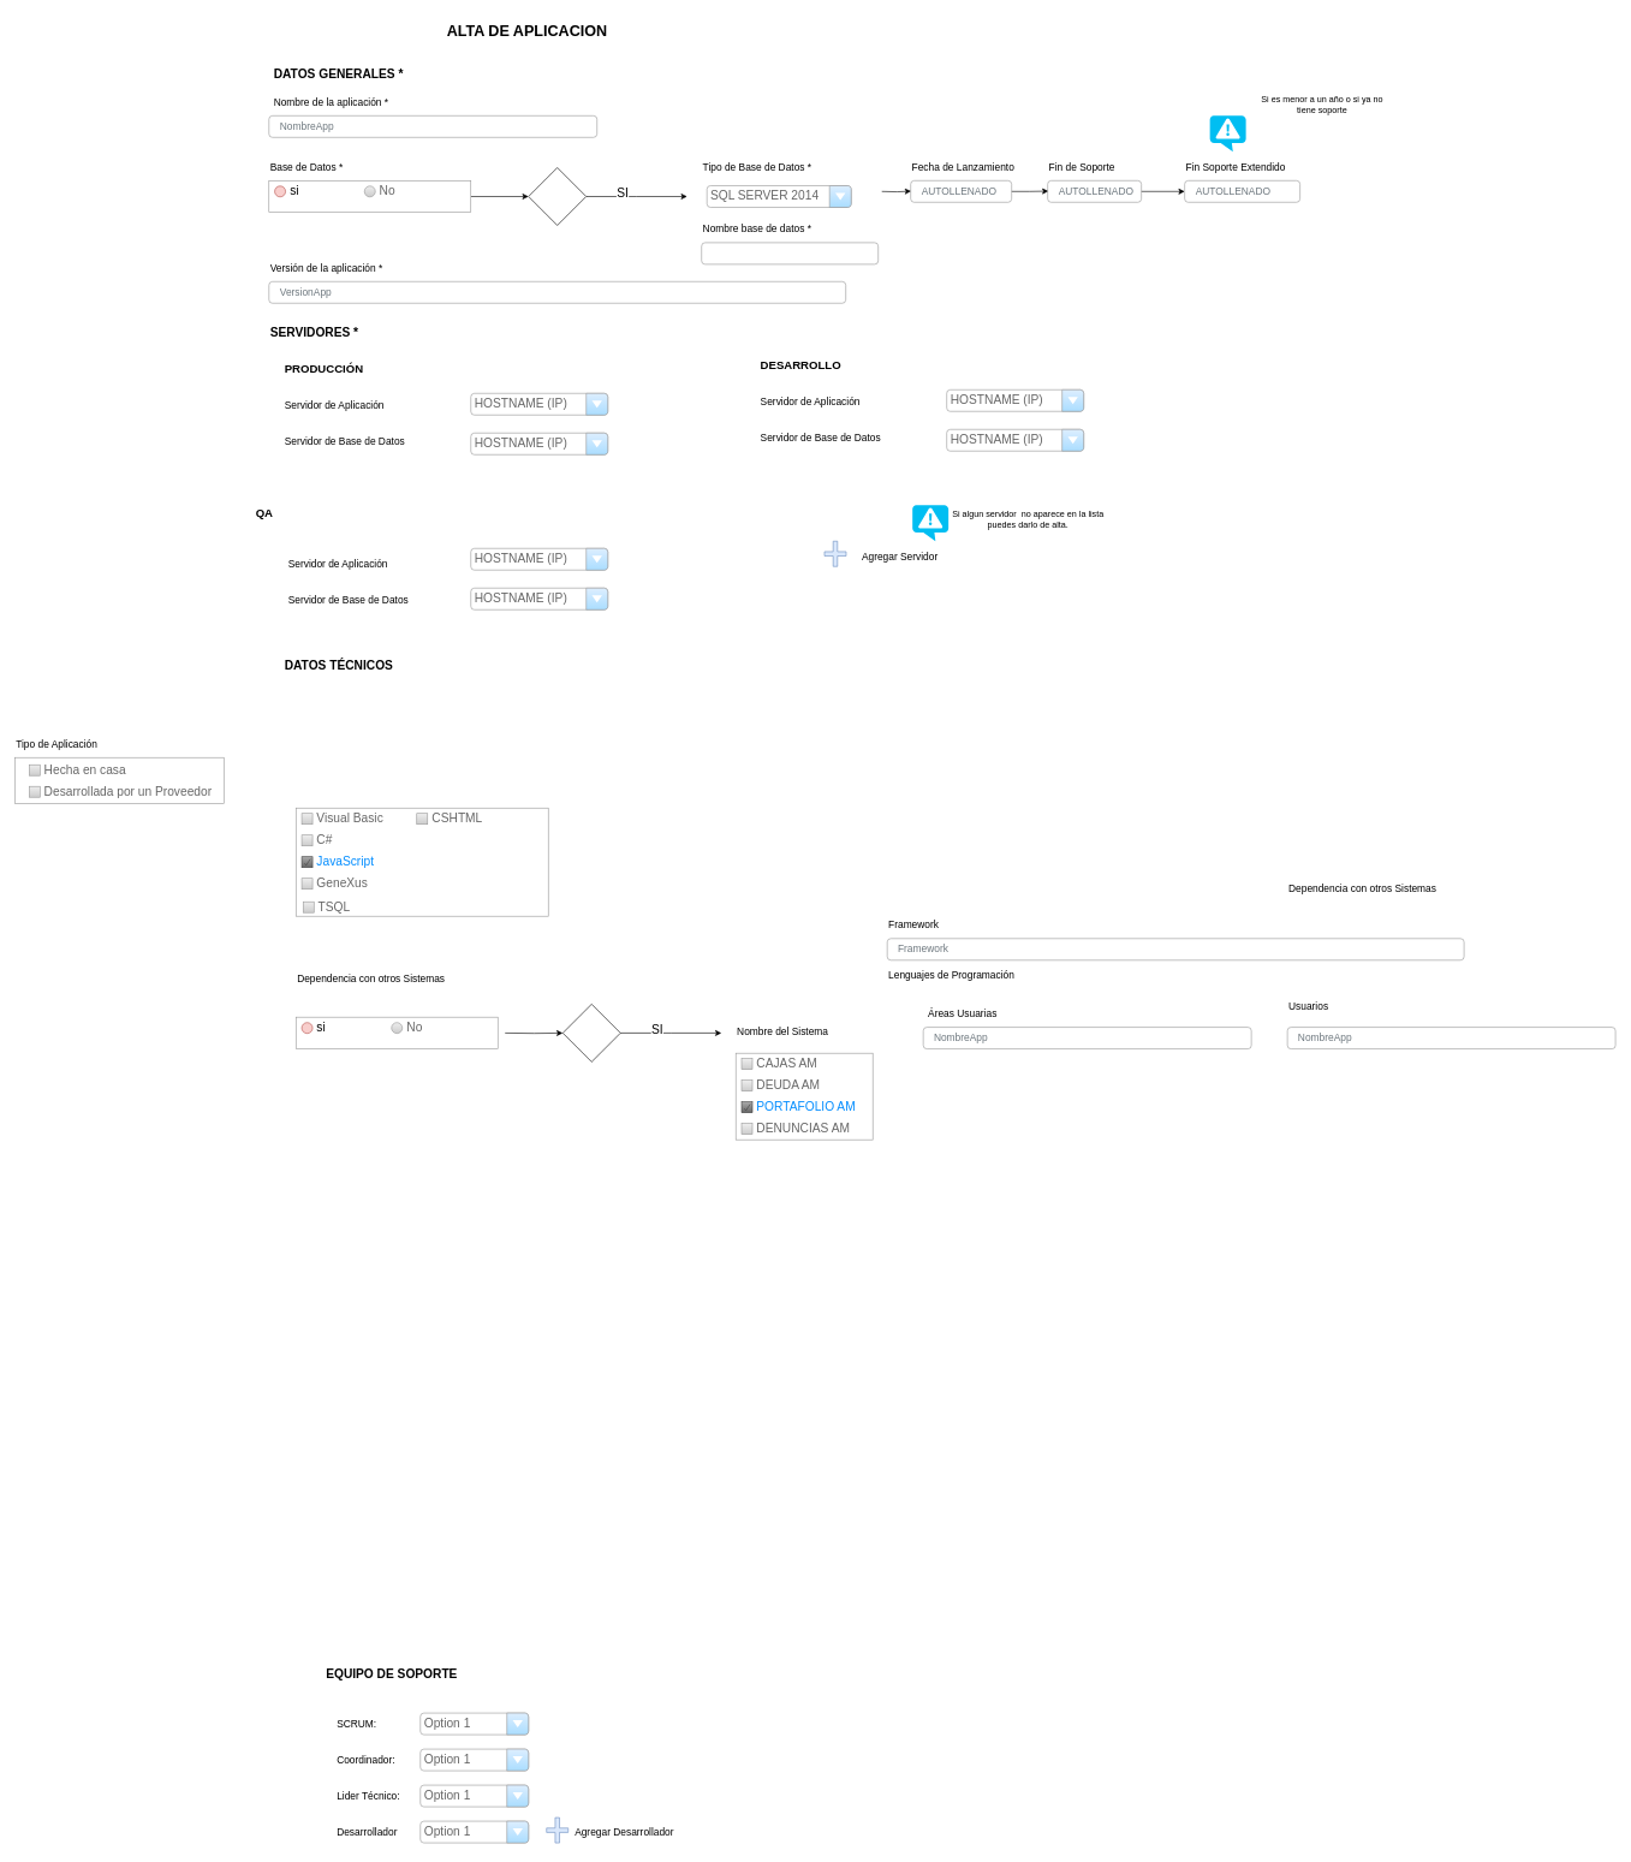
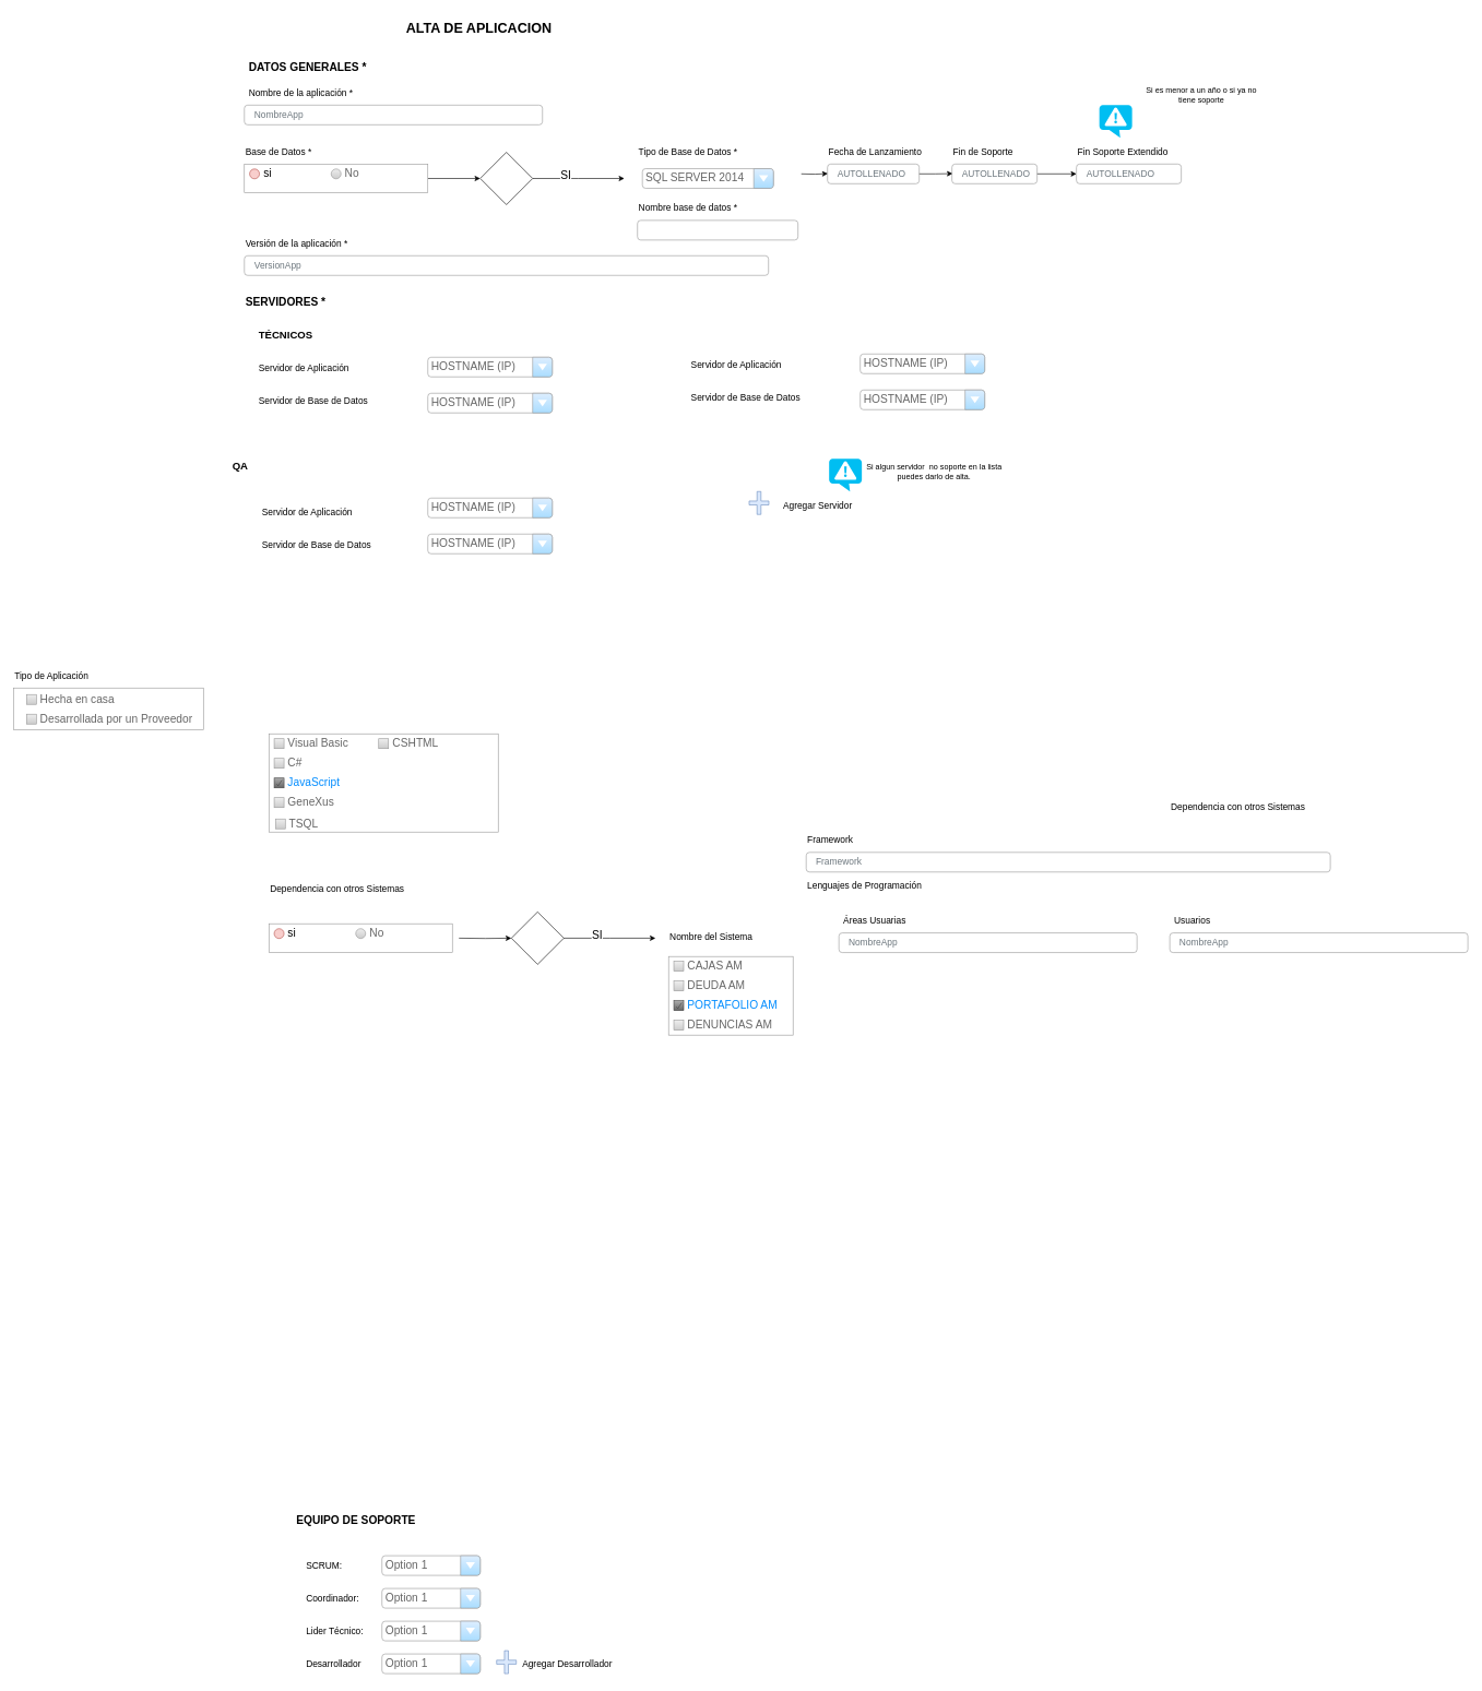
- <mxCell id="49" value="DESARROLLO" style="fillColor=none;strokeColor=none;align=left;fontSize=16;fontStyle=1" parent="1" vertex="1"><mxGeometry x="1052.5" y="485" width="130" height="40" as="geometry" /></mxCell>
- <mxCell id="44" value="PRODUCCIÓN" style="fillColor=none;strokeColor=none;align=left;fontSize=16;fontStyle=1" parent="1" vertex="1"><mxGeometry x="392.5" y="490" width="130" height="40" as="geometry" /></mxCell>
+ <mxCell id="44" value="TÉCNICOS" style="fillColor=none;strokeColor=none;align=left;fontSize=16;fontStyle=1" parent="1" vertex="1"><mxGeometry x="392.5" y="490" width="130" height="40" as="geometry" /></mxCell>
- <mxCell id="95" value="Si algun servidor&amp;nbsp; no aparece en la lista&lt;br&gt;puedes darlo de alta." style="text;html=1;align=center;verticalAlign=middle;resizable=0;points=[];autosize=1;strokeColor=none;fillColor=none;" parent="1" vertex="1"><mxGeometry x="1310" y="700" width="230" height="40" as="geometry" /></mxCell>
+ <mxCell id="95" value="Si algun servidor&amp;nbsp; no soporte en la lista&lt;br&gt;puedes darlo de alta." style="text;html=1;align=center;verticalAlign=middle;resizable=0;points=[];autosize=1;strokeColor=none;fillColor=none;" parent="1" vertex="1"><mxGeometry x="1310" y="700" width="230" height="40" as="geometry" /></mxCell>
- <mxCell id="27" value="DATOS TÉCNICOS" style="fillColor=none;strokeColor=none;align=left;fontSize=17;fontStyle=1" parent="1" vertex="1"><mxGeometry x="392.5" y="901" width="260" height="40" as="geometry" /></mxCell>
- <mxCell id="25" value="Usuarios" style="fillColor=none;strokeColor=none;align=left;fontSize=14;" parent="1" vertex="1"><mxGeometry x="1785" y="1374" width="260" height="40" as="geometry" /></mxCell>
+ <mxCell id="25" value="Usuarios" style="fillColor=none;strokeColor=none;align=left;fontSize=14;" parent="1" vertex="1"><mxGeometry x="1790" y="1384" width="260" height="40" as="geometry" /></mxCell>
